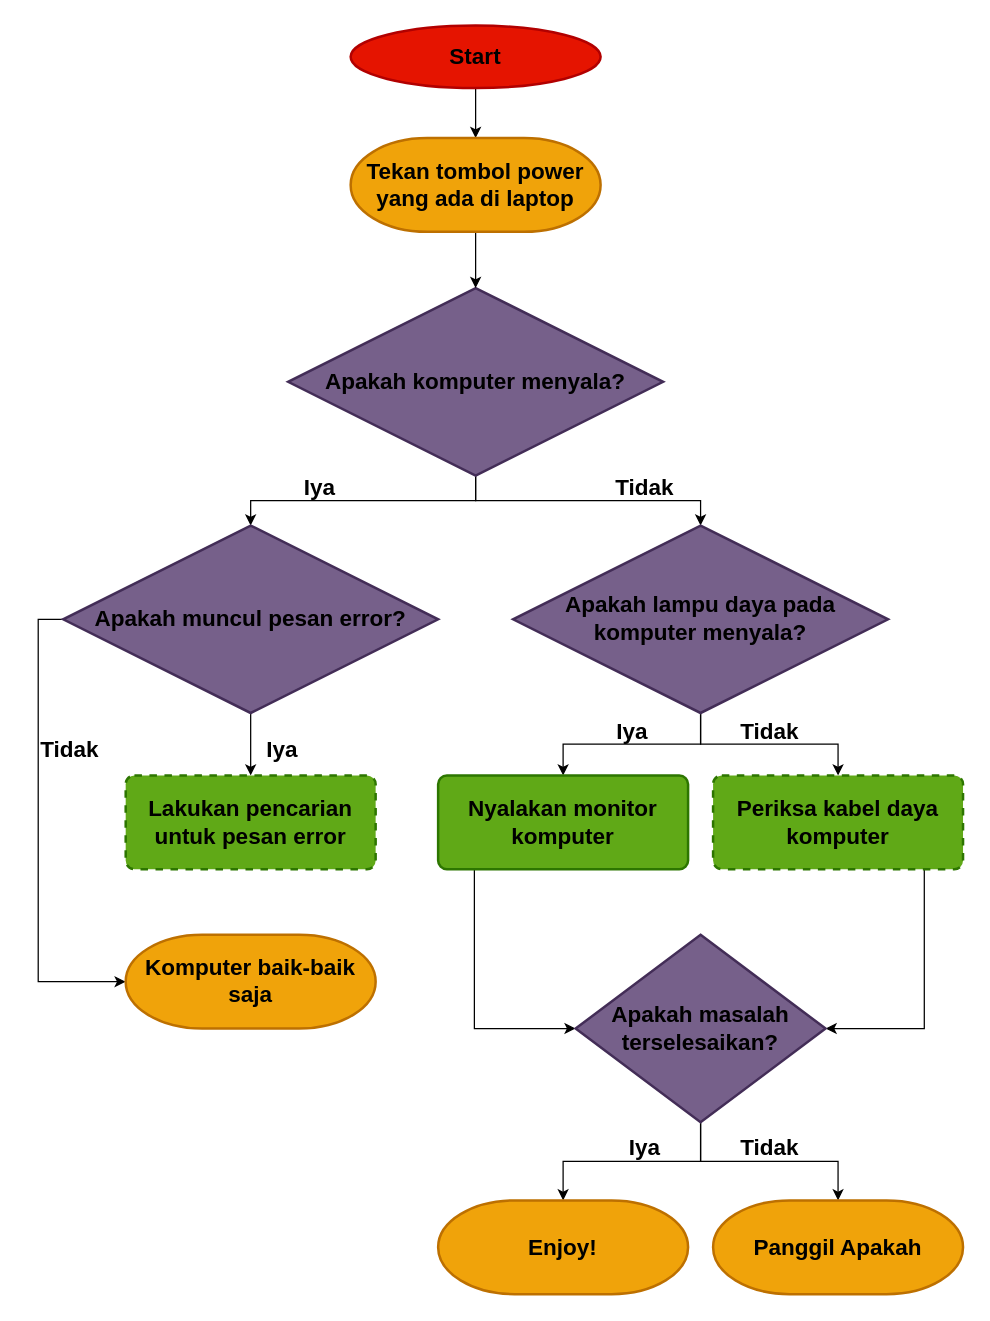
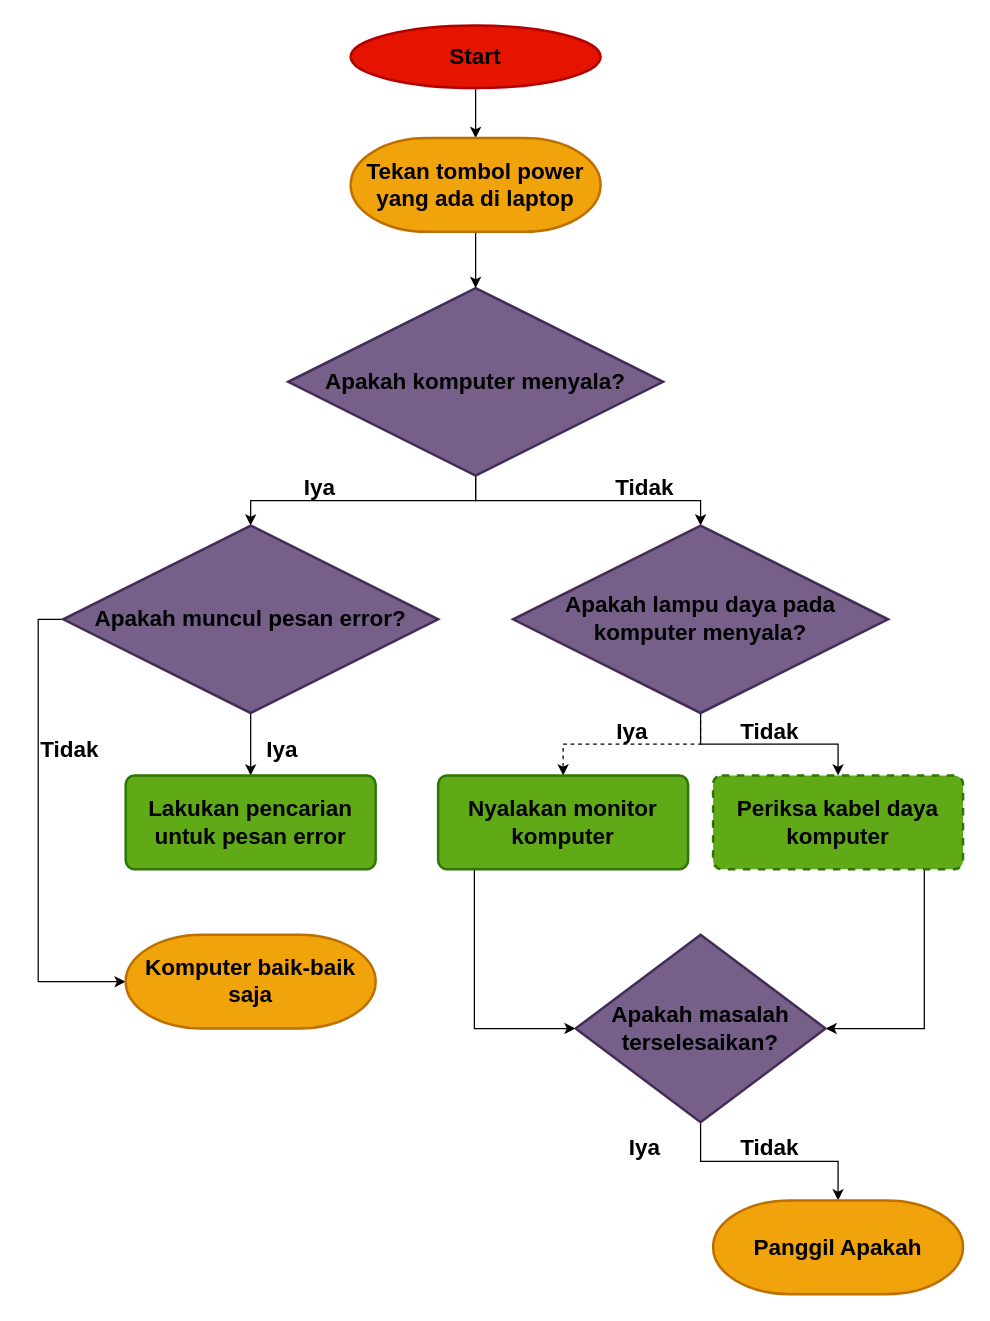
- <mxCell id="10" style="edgeStyle=orthogonalEdgeStyle;rounded=0;orthogonalLoop=1;jettySize=auto;html=1;entryX=0.5;entryY=0;entryDx=0;entryDy=0;fontFamily=Helvetica;fontSize=18;fontColor=#000000;" edge="1" parent="1" source="12" target="17"><mxGeometry relative="1" as="geometry" /></mxCell>
+ <mxCell id="10" style="edgeStyle=orthogonalEdgeStyle;rounded=0;orthogonalLoop=1;jettySize=auto;html=1;entryX=0.5;entryY=0;entryDx=0;entryDy=0;fontFamily=Helvetica;fontSize=18;fontColor=#000000;dashed=1;" edge="1" parent="1" source="12" target="17"><mxGeometry relative="1" as="geometry" /></mxCell>
- <mxCell id="15" value="&lt;font color=&quot;#000000&quot;&gt;Lakukan pencarian untuk pesan error&lt;/font&gt;" style="rounded=1;whiteSpace=wrap;html=1;absoluteArcSize=1;arcSize=14;strokeWidth=2;fillColor=#60a917;strokeColor=#2D7600;fontColor=#ffffff;fontStyle=1;fontSize=18;dashed=1;" vertex="1" parent="1"><mxGeometry x="100" y="620" width="200" height="75" as="geometry" /></mxCell>
+ <mxCell id="15" value="&lt;font color=&quot;#000000&quot;&gt;Lakukan pencarian untuk pesan error&lt;/font&gt;" style="rounded=1;whiteSpace=wrap;html=1;absoluteArcSize=1;arcSize=14;strokeWidth=2;fillColor=#60a917;strokeColor=#2D7600;fontColor=#ffffff;fontStyle=1;fontSize=18;" vertex="1" parent="1"><mxGeometry x="100" y="620" width="200" height="75" as="geometry" /></mxCell>
- <mxCell id="25" style="edgeStyle=orthogonalEdgeStyle;rounded=0;orthogonalLoop=1;jettySize=auto;html=1;fontFamily=Helvetica;fontSize=18;fontColor=#000000;" edge="1" parent="1" source="27" target="31"><mxGeometry relative="1" as="geometry" /></mxCell>
- <mxCell id="31" value="&lt;b&gt;Enjoy!&lt;/b&gt;" style="strokeWidth=2;html=1;shape=mxgraph.flowchart.terminator;whiteSpace=wrap;labelBackgroundColor=none;fontFamily=Helvetica;fontSize=18;fontColor=#000000;fillColor=#f0a30a;strokeColor=#BD7000;" vertex="1" parent="1"><mxGeometry x="350" y="960" width="200" height="75" as="geometry" /></mxCell>
